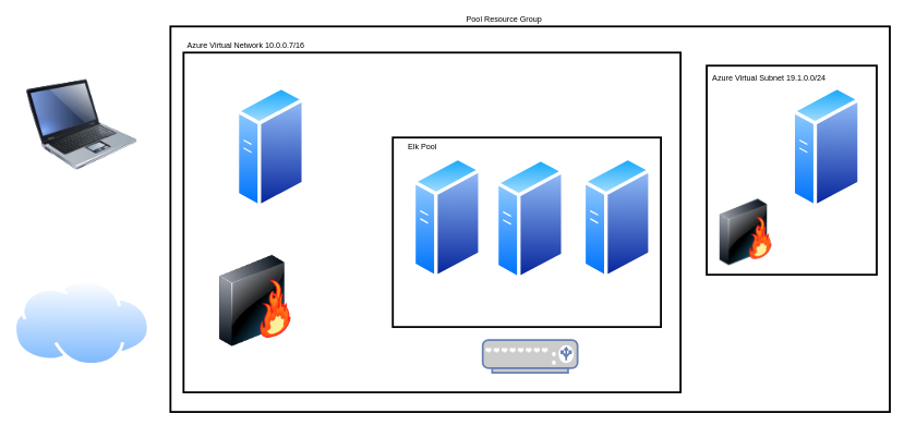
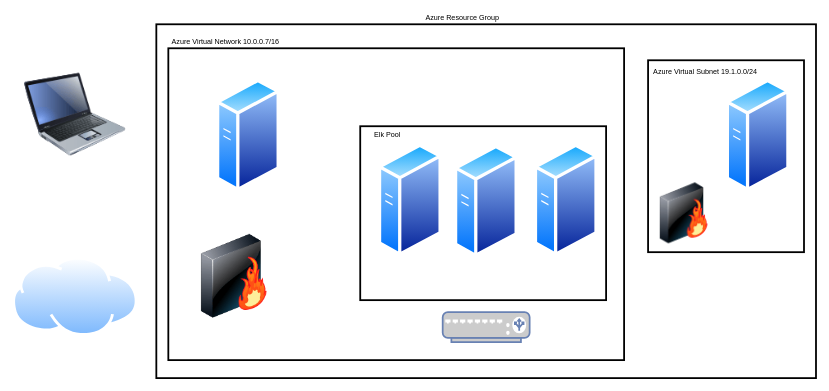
- <mxCell id="3" value="Pool Resource Group" style="text;html=1;align=center;verticalAlign=middle;resizable=0;points=[];autosize=1;strokeColor=none;fillColor=none;" vertex="1" parent="1"><mxGeometry x="700" y="20" width="140" height="20" as="geometry" /></mxCell>
+ <mxCell id="3" value="Azure Resource Group" style="text;html=1;align=center;verticalAlign=middle;resizable=0;points=[];autosize=1;strokeColor=none;fillColor=none;" vertex="1" parent="1"><mxGeometry x="700" y="20" width="140" height="20" as="geometry" /></mxCell>
